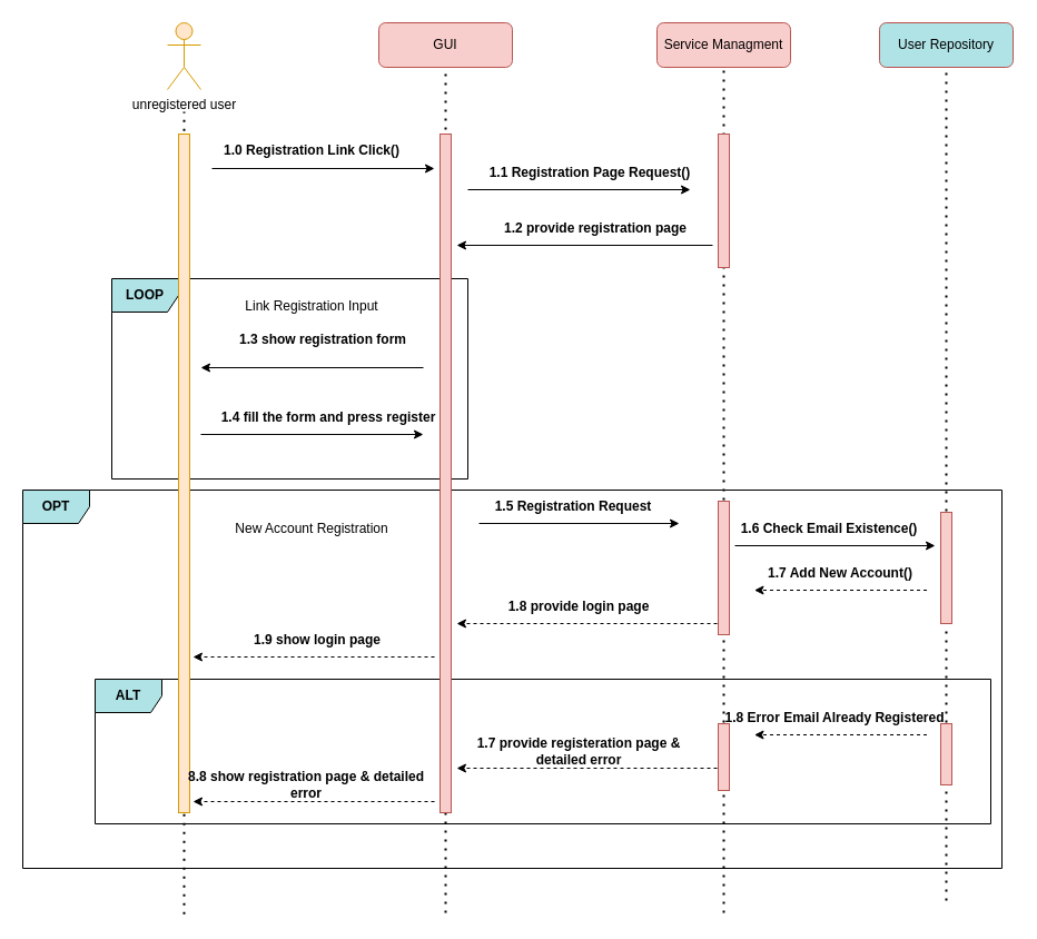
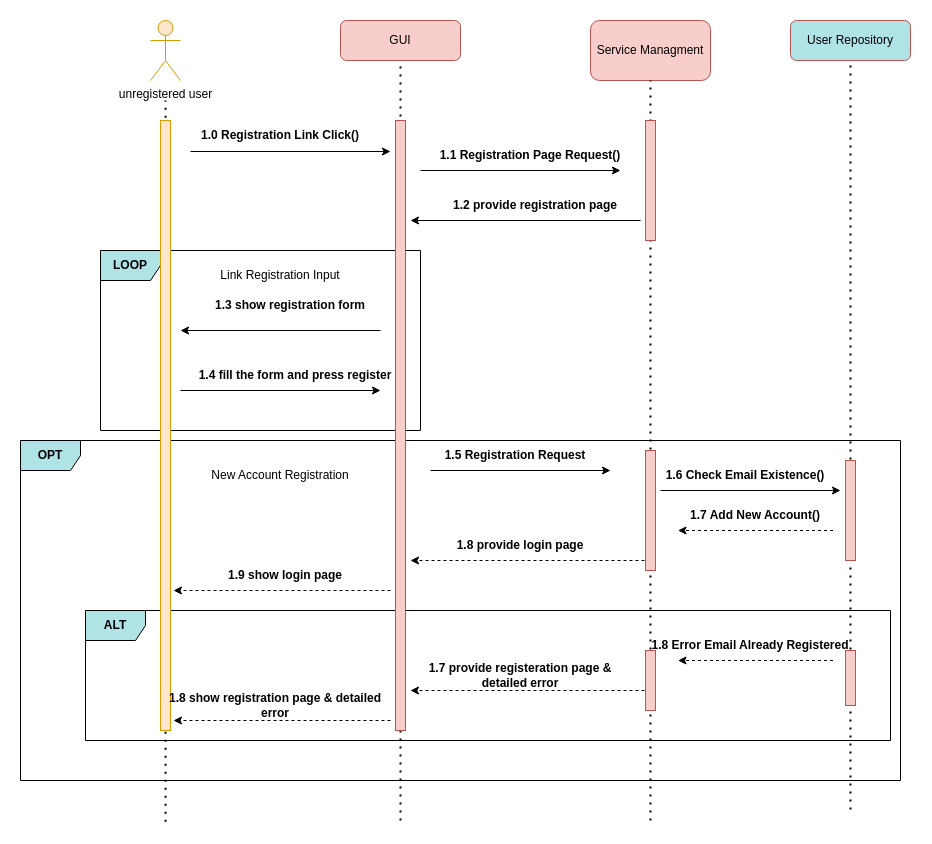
- <mxCell id="5" value="Service Managment" style="rounded=1;whiteSpace=wrap;html=1;fillColor=#f8cecc;strokeColor=#b85450;" parent="1" vertex="1"><mxGeometry x="590" y="20" width="120" height="40" as="geometry" /></mxCell>
+ <mxCell id="5" value="Service Managment" style="rounded=1;whiteSpace=wrap;html=1;fillColor=#f8cecc;strokeColor=#b85450;" parent="1" vertex="1"><mxGeometry x="590" y="20" width="120" height="60" as="geometry" /></mxCell>
- <mxCell id="47" value="&lt;font style=&quot;font-size: 12px&quot;&gt;&lt;b style=&quot;font-size: 12px&quot;&gt;8.8 show registration page &amp;amp; detailed error&lt;/b&gt;&lt;/font&gt;" style="text;html=1;strokeColor=none;fillColor=none;align=center;verticalAlign=middle;whiteSpace=wrap;rounded=0;shadow=0;glass=0;sketch=0;fontSize=12;" parent="1" vertex="1"><mxGeometry x="160" y="700" width="230" height="10" as="geometry" /></mxCell>
+ <mxCell id="47" value="&lt;font style=&quot;font-size: 12px&quot;&gt;&lt;b style=&quot;font-size: 12px&quot;&gt;1.8 show registration page &amp;amp; detailed error&lt;/b&gt;&lt;/font&gt;" style="text;html=1;strokeColor=none;fillColor=none;align=center;verticalAlign=middle;whiteSpace=wrap;rounded=0;shadow=0;glass=0;sketch=0;fontSize=12;" parent="1" vertex="1"><mxGeometry x="160" y="700" width="230" height="10" as="geometry" /></mxCell>
